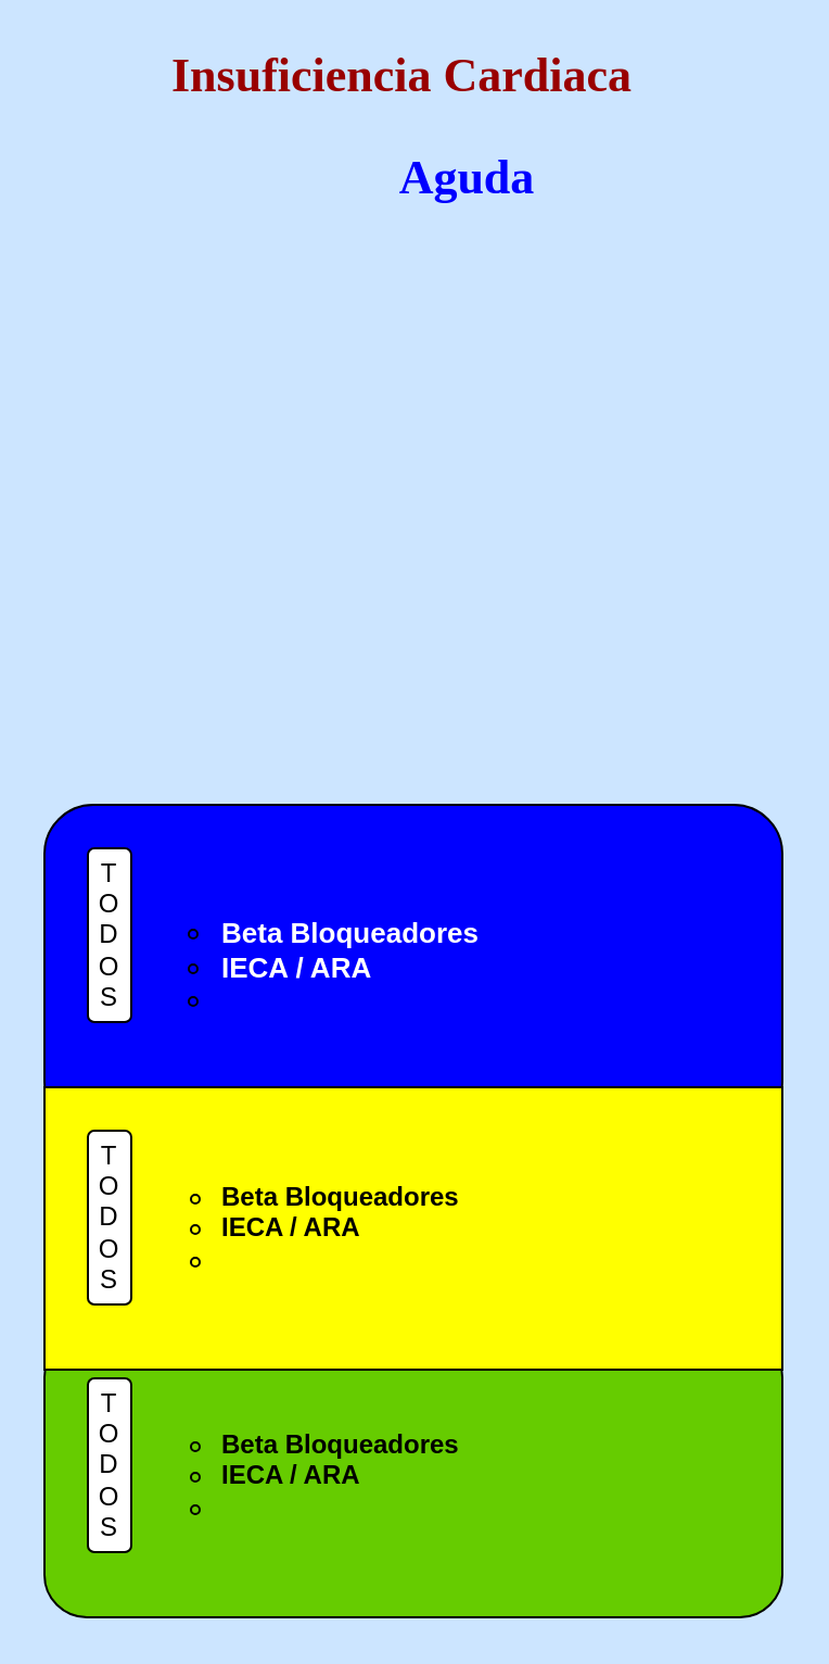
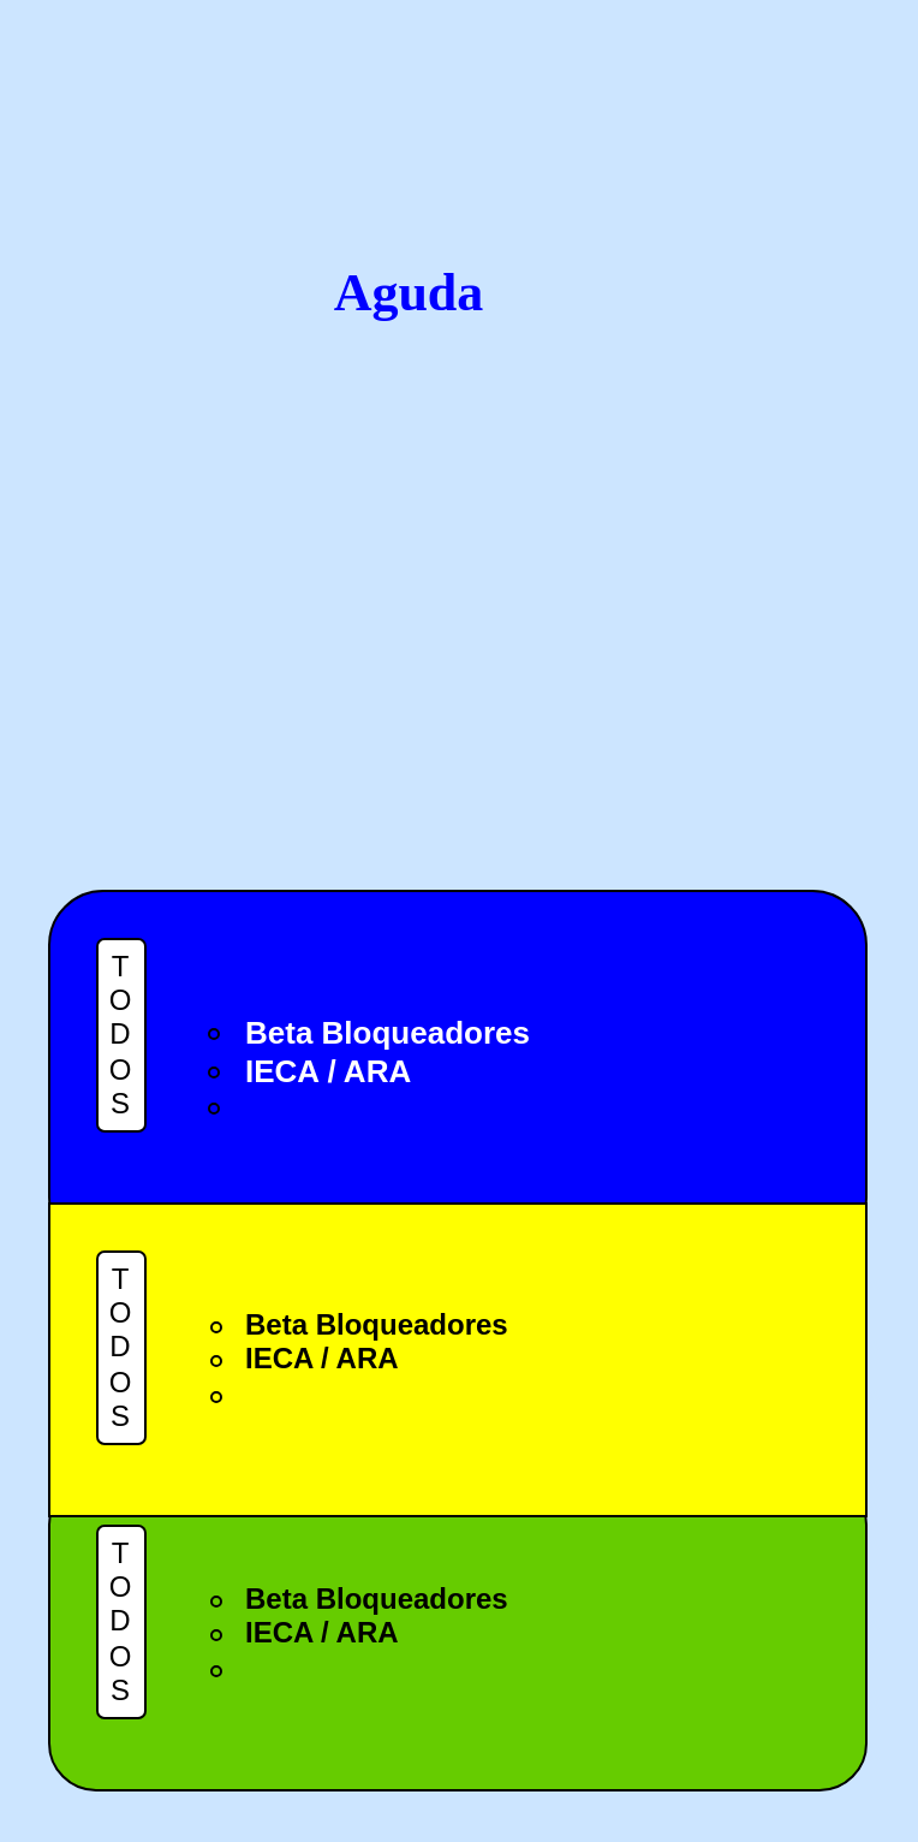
- <mxCell id="9" value="Insuficiencia Cardiaca" style="text;html=1;strokeColor=none;fillColor=none;align=center;verticalAlign=middle;whiteSpace=wrap;rounded=0;fontFamily=Verdana;fontSize=22;fontStyle=1;fontColor=#990000;" vertex="1" parent="1"><mxGeometry x="40" y="20" width="290" height="30" as="geometry" /></mxCell>
- <mxCell id="8" value="&lt;font color=&quot;#0000ff&quot;&gt;Aguda&lt;/font&gt;" style="text;html=1;strokeColor=none;fillColor=none;align=center;verticalAlign=middle;whiteSpace=wrap;rounded=0;fontFamily=Verdana;fontSize=22;fontStyle=1;fontColor=#990000;" vertex="1" parent="1"><mxGeometry x="70" y="67" width="290" height="30" as="geometry" /></mxCell>
+ <mxCell id="8" value="&lt;font color=&quot;#0000ff&quot;&gt;Aguda&lt;/font&gt;" style="text;html=1;strokeColor=none;fillColor=none;align=center;verticalAlign=middle;whiteSpace=wrap;rounded=0;fontFamily=Verdana;fontSize=22;fontStyle=1;fontColor=#990000;" vertex="1" parent="1"><mxGeometry x="25" y="107" width="290" height="30" as="geometry" /></mxCell>
